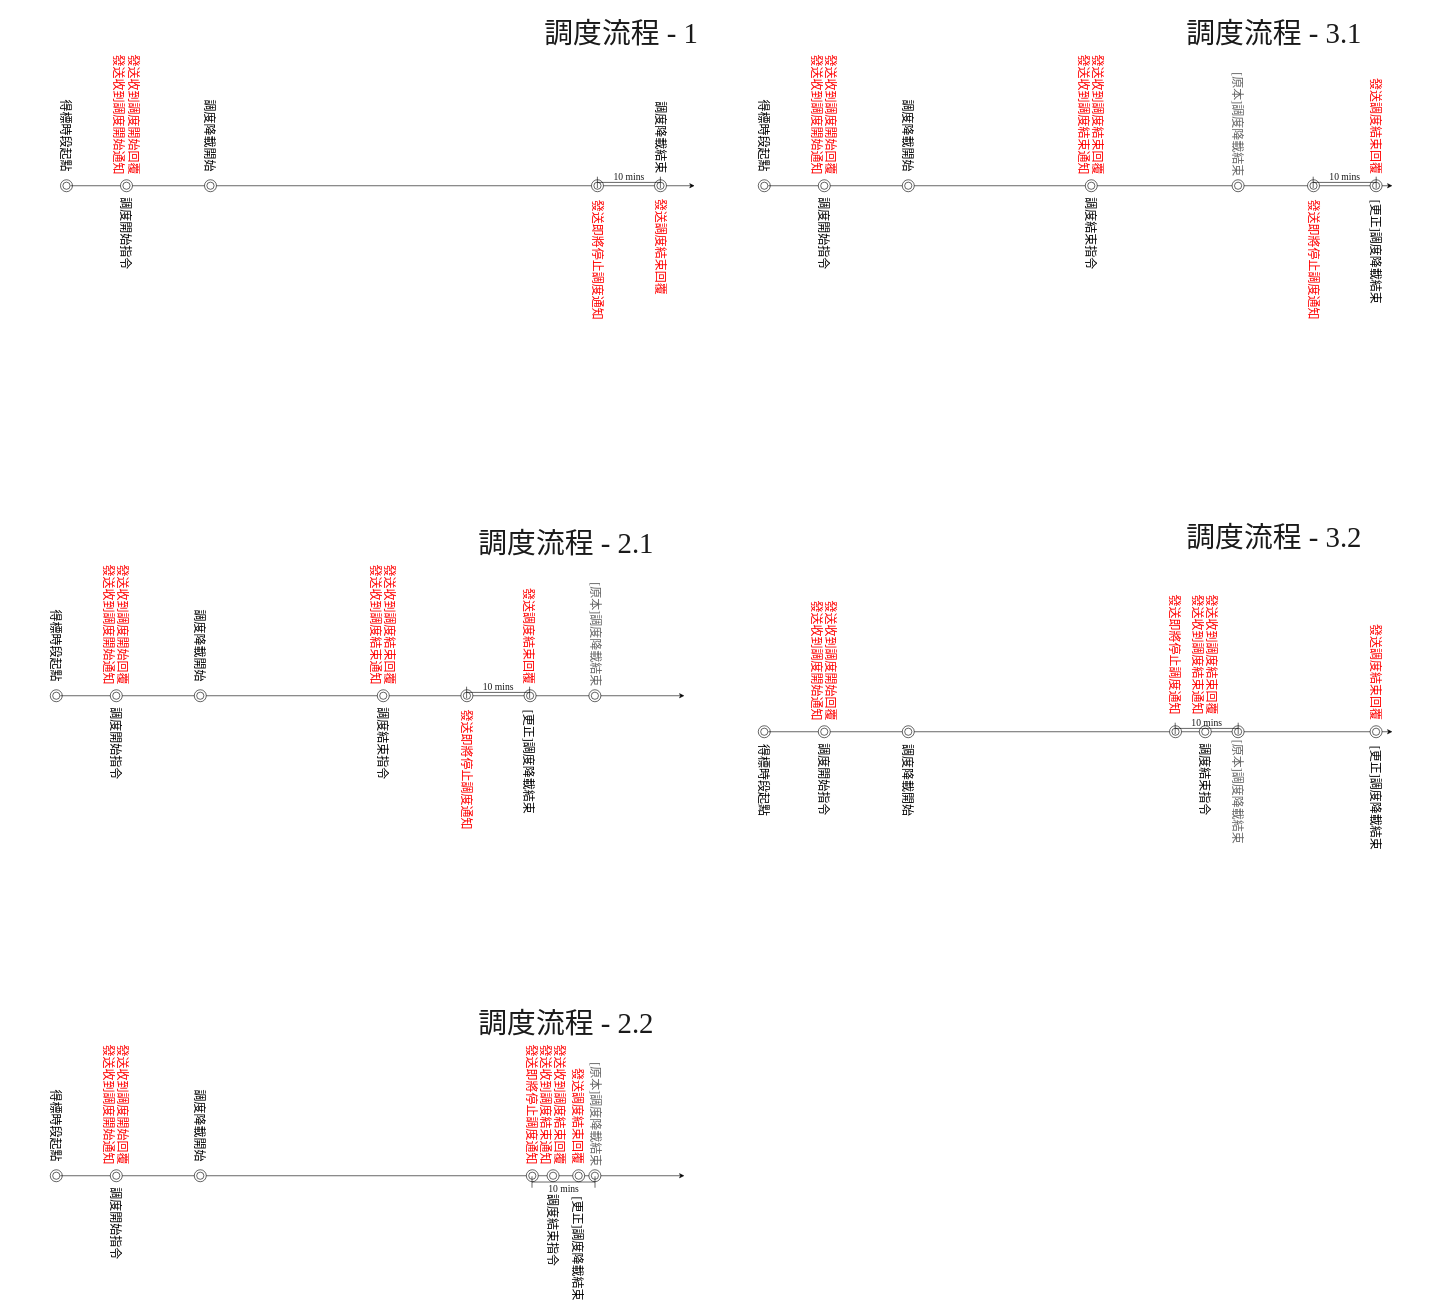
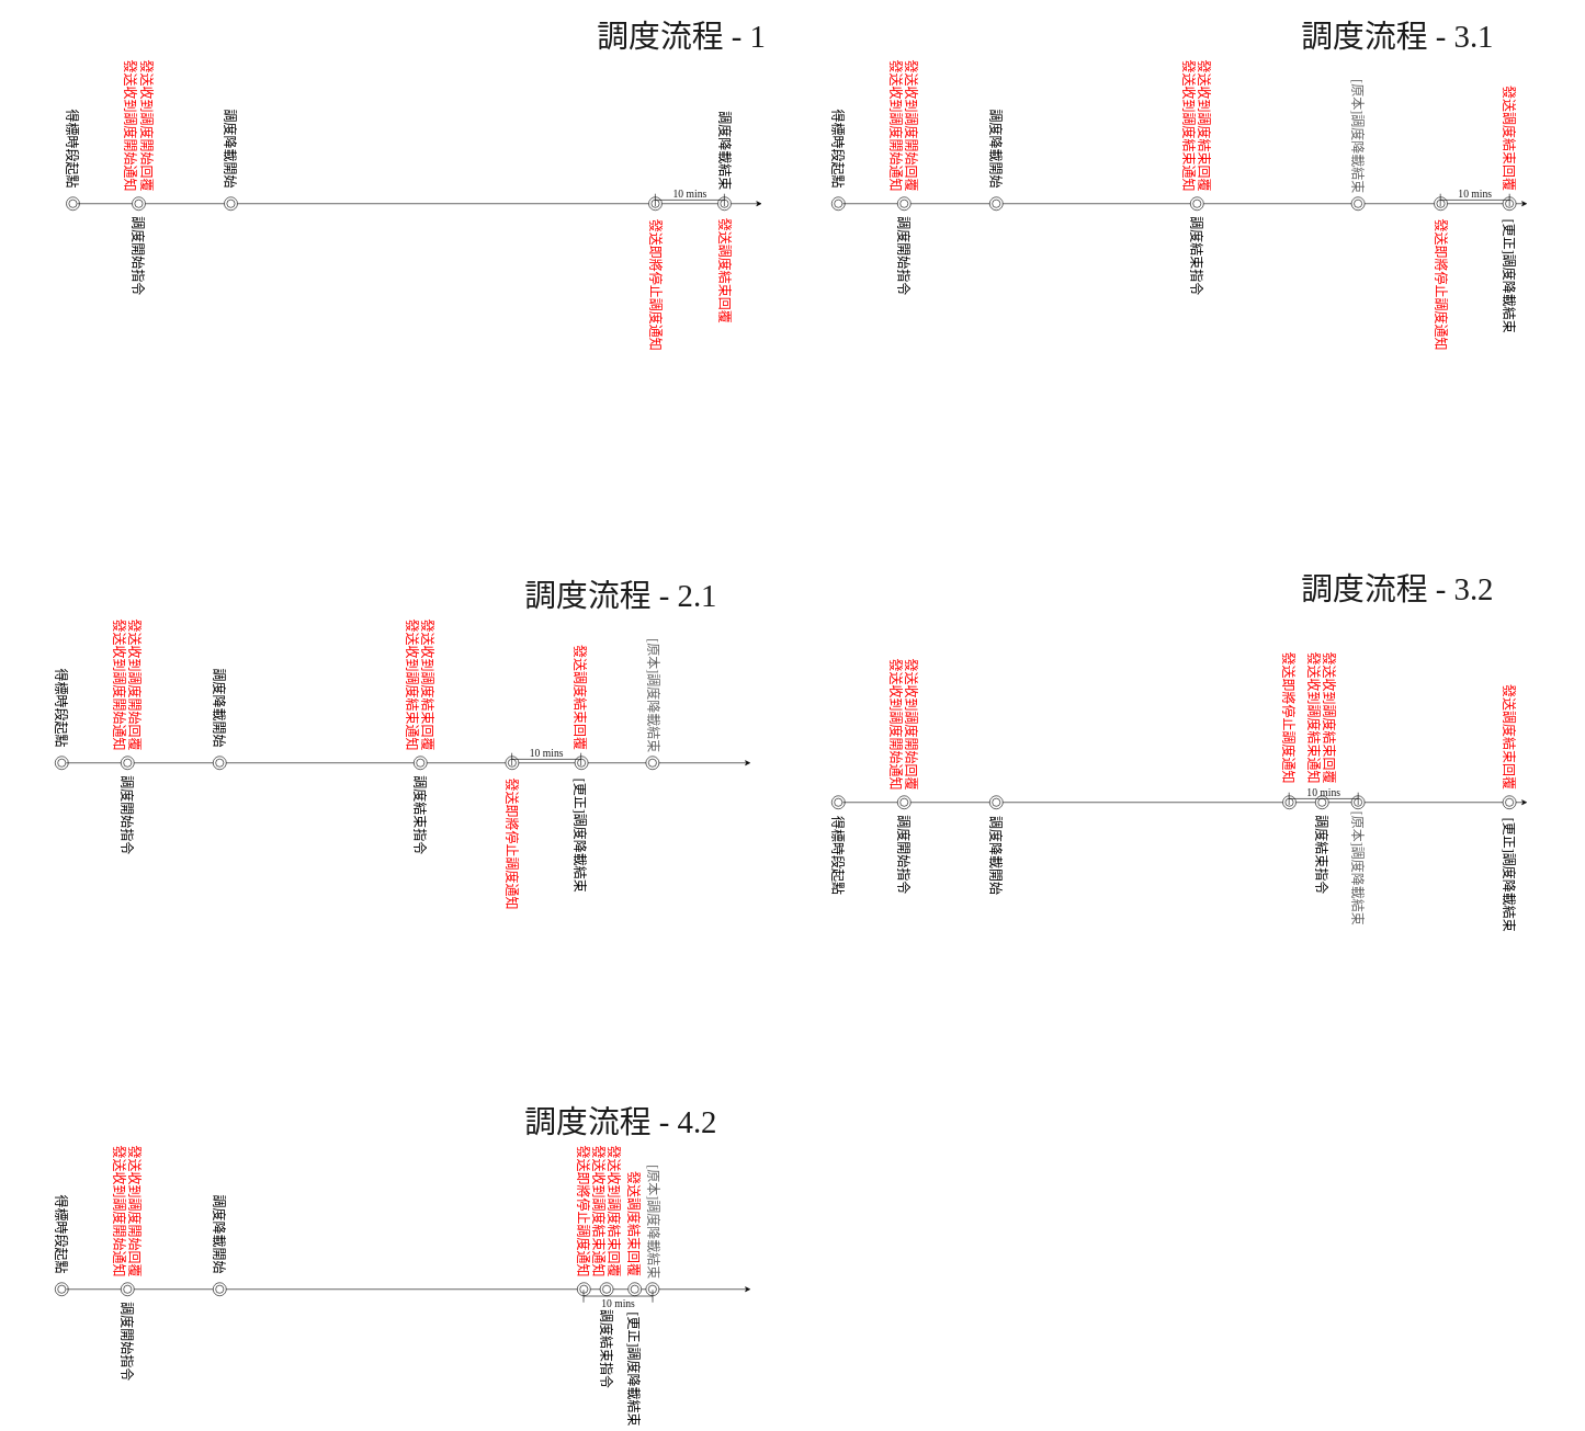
- <mxCell id="98" value="調度流程 - 2.2" style="text;html=1;strokeColor=none;fillColor=none;align=center;verticalAlign=middle;whiteSpace=wrap;rounded=0;fontFamily=微軟正黑體;fontSize=48;fontColor=#1A1A1A;" parent="1" vertex="1"><mxGeometry x="753" y="1670" width="380" height="70" as="geometry" /></mxCell>
+ <mxCell id="98" value="調度流程 - 4.2" style="text;html=1;strokeColor=none;fillColor=none;align=center;verticalAlign=middle;whiteSpace=wrap;rounded=0;fontFamily=微軟正黑體;fontSize=48;fontColor=#1A1A1A;" parent="1" vertex="1"><mxGeometry x="753" y="1670" width="380" height="70" as="geometry" /></mxCell>
